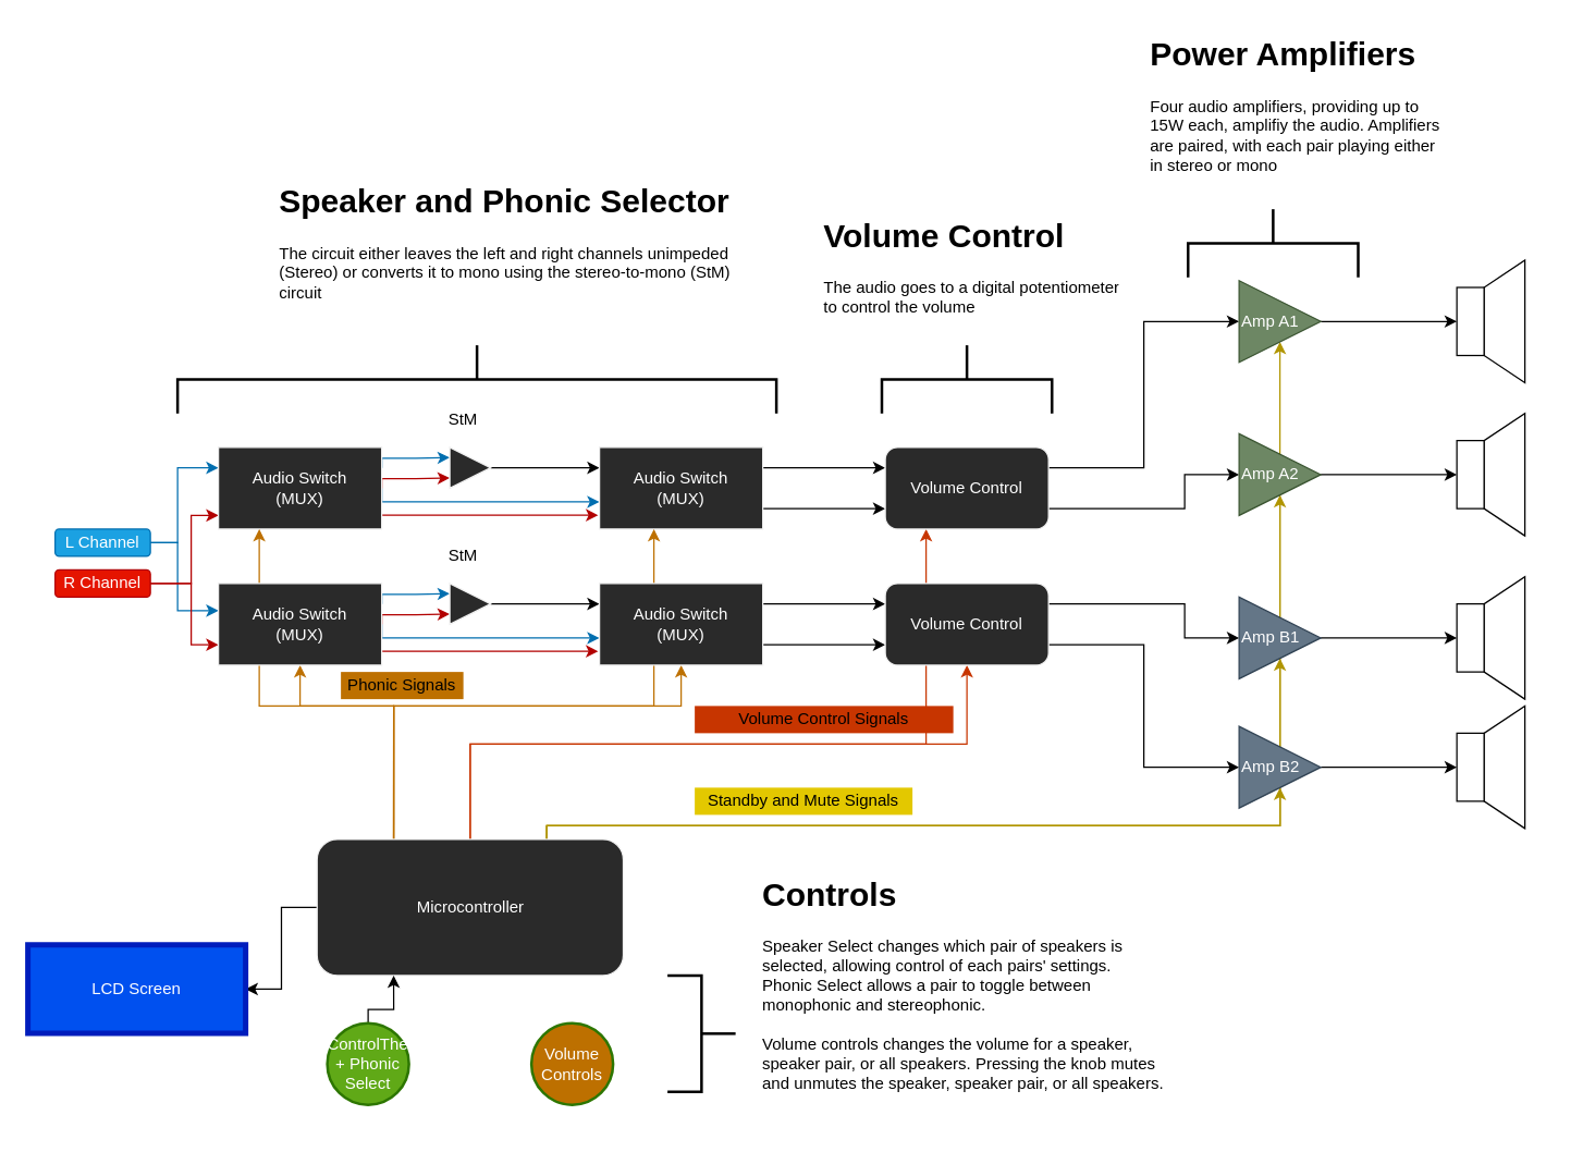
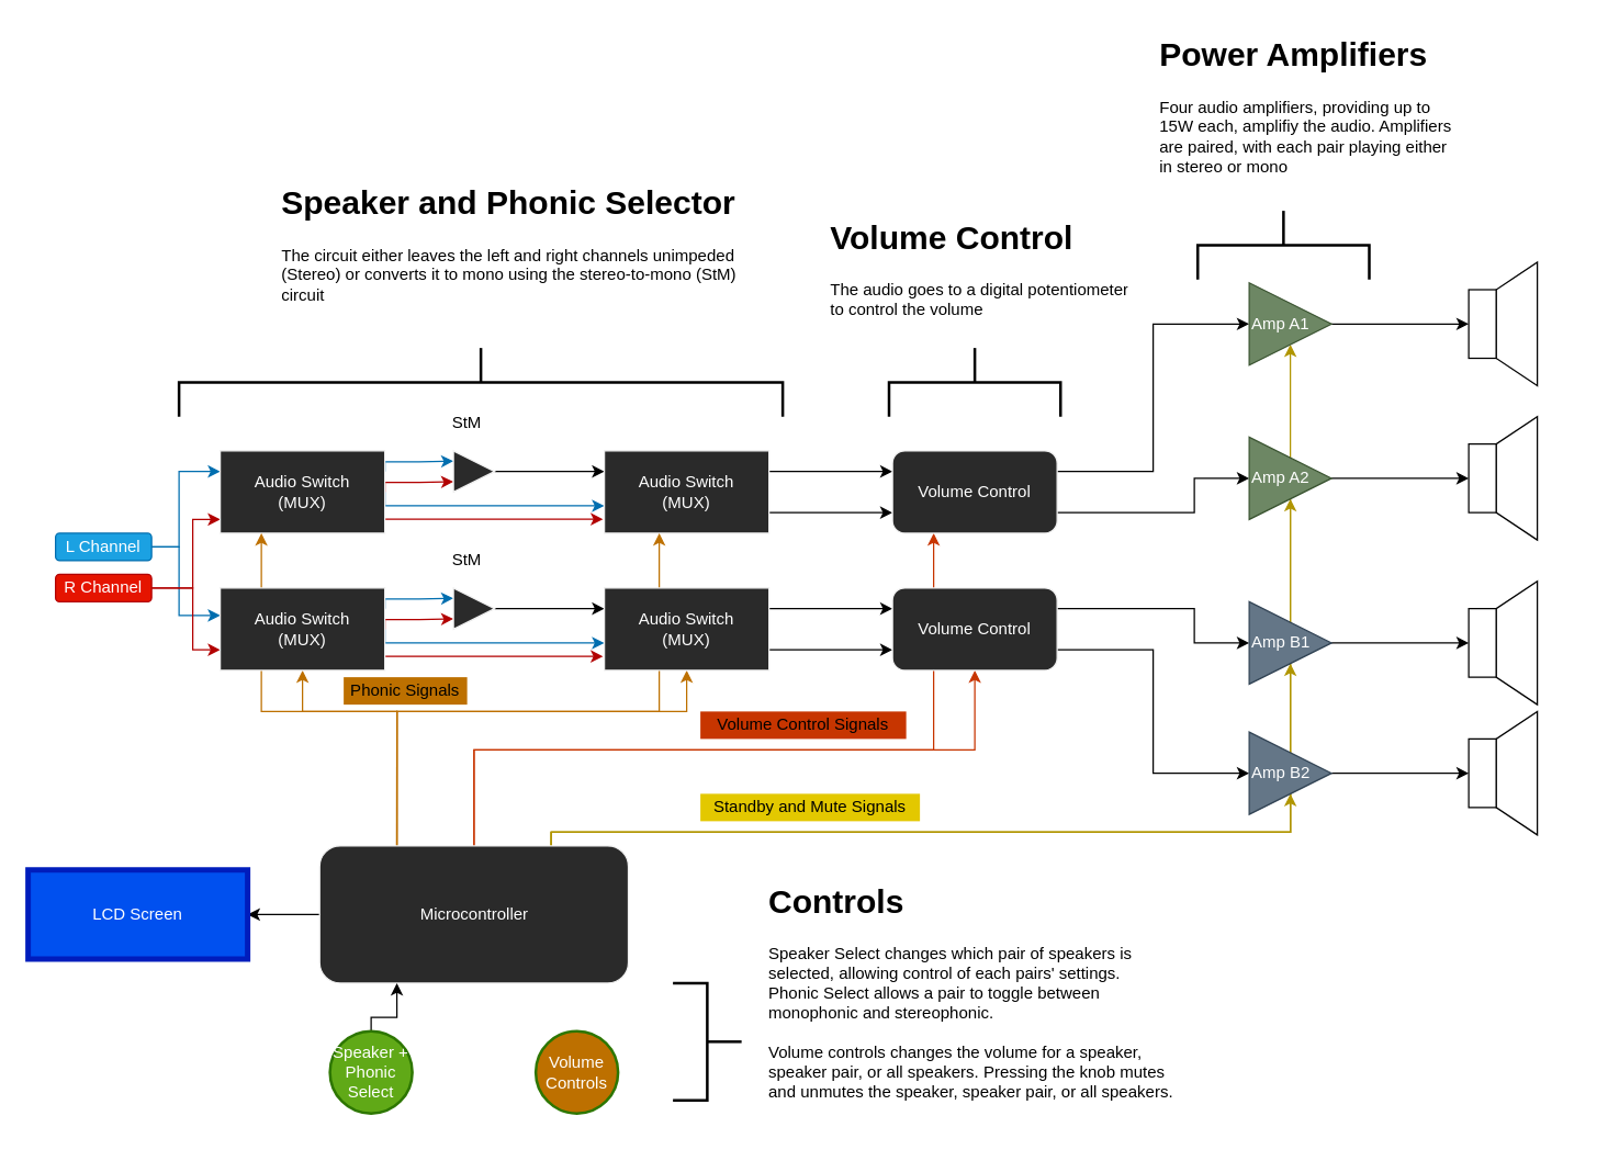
- <mxCell id="46" value="Volume Control Signals" style="text;html=1;align=center;verticalAlign=middle;whiteSpace=wrap;rounded=0;fontColor=#000000;fillColor=#C73500;" parent="1" vertex="1"><mxGeometry x="510" y="518" width="190" height="20" as="geometry" /></mxCell>
+ <mxCell id="46" value="Volume Control Signals" style="text;html=1;align=center;verticalAlign=middle;whiteSpace=wrap;rounded=0;fontColor=#000000;fillColor=#C73500;" parent="1" vertex="1"><mxGeometry x="510" y="518" width="150" height="20" as="geometry" /></mxCell>
- <mxCell id="66" value="LCD Screen" style="rounded=0;whiteSpace=wrap;html=1;fontColor=#ffffff;strokeColor=#001DBC;fillColor=#0050ef;align=center;strokeWidth=4;" parent="1" vertex="1"><mxGeometry x="20" y="693.5" width="160" height="65" as="geometry" /></mxCell>
+ <mxCell id="66" value="LCD Screen" style="rounded=0;whiteSpace=wrap;html=1;fontColor=#ffffff;strokeColor=#001DBC;fillColor=#0050ef;align=center;strokeWidth=4;" parent="1" vertex="1"><mxGeometry x="20" y="633.5" width="160" height="65" as="geometry" /></mxCell>
- <mxCell id="68" value="ControlThe + Phonic Select" style="ellipse;whiteSpace=wrap;html=1;aspect=fixed;rounded=0;fontColor=#ffffff;strokeColor=#2D7600;strokeWidth=2;fillColor=#60a917;align=center;" parent="1" vertex="1"><mxGeometry x="240" y="751" width="60" height="60" as="geometry" /></mxCell>
+ <mxCell id="68" value="Speaker + Phonic Select" style="ellipse;whiteSpace=wrap;html=1;aspect=fixed;rounded=0;fontColor=#ffffff;strokeColor=#2D7600;strokeWidth=2;fillColor=#60a917;align=center;" parent="1" vertex="1"><mxGeometry x="240" y="751" width="60" height="60" as="geometry" /></mxCell>
